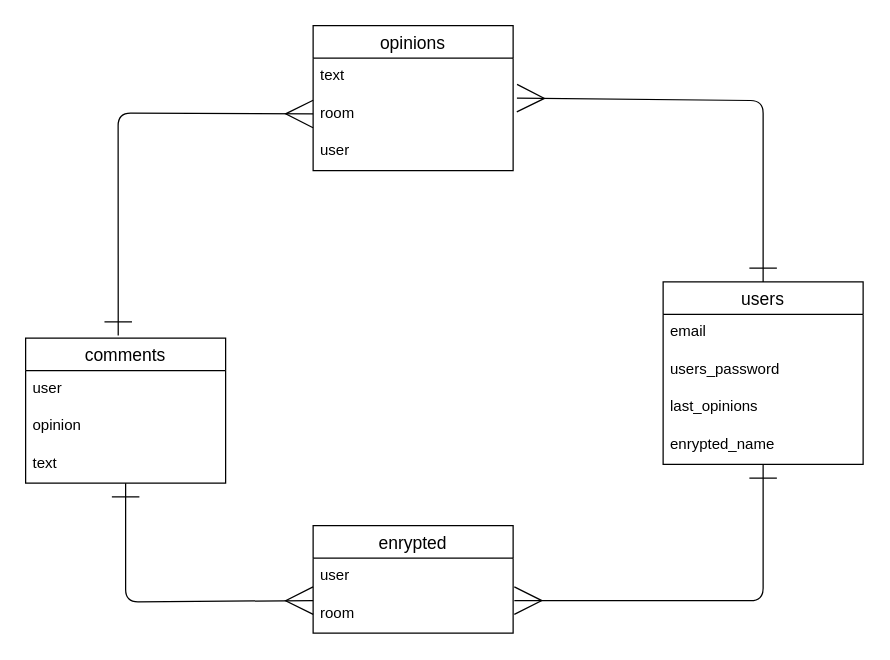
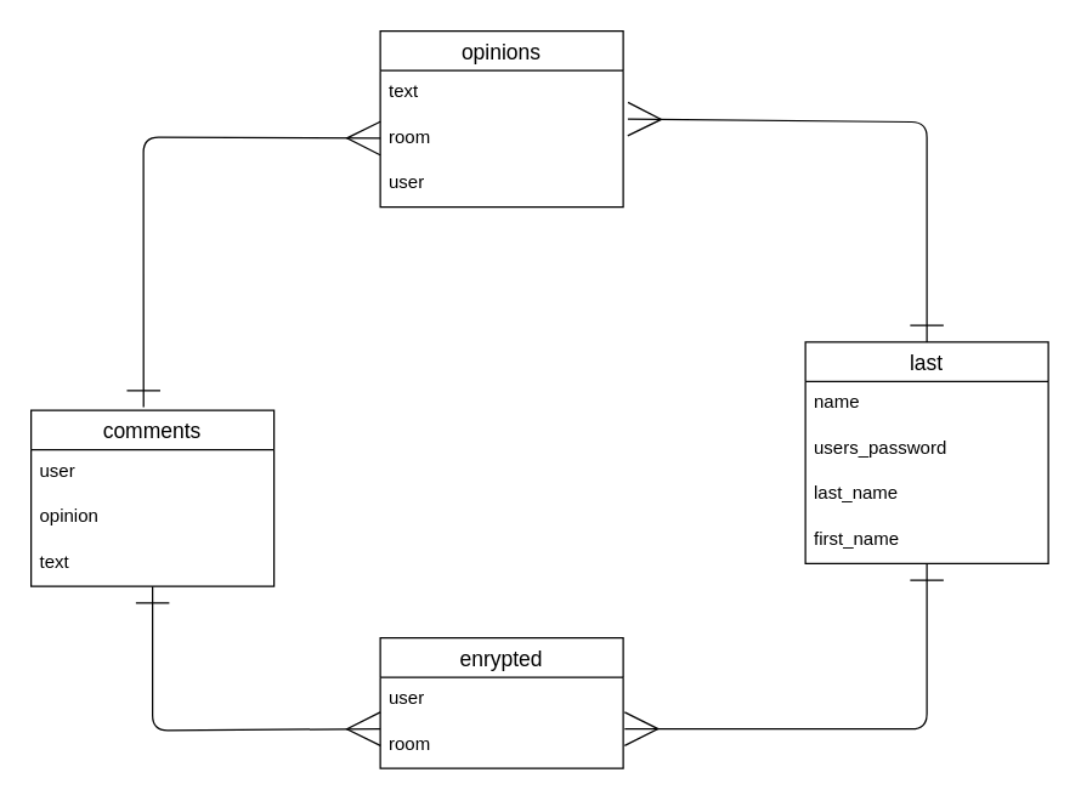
- <mxCell id="16" value="users" style="swimlane;fontStyle=0;childLayout=stackLayout;horizontal=1;startSize=26;horizontalStack=0;resizeParent=1;resizeParentMax=0;resizeLast=0;collapsible=1;marginBottom=0;align=center;fontSize=14;" parent="1" vertex="1"><mxGeometry x="530" y="225" width="160" height="146" as="geometry" /></mxCell>
+ <mxCell id="16" value="last" style="swimlane;fontStyle=0;childLayout=stackLayout;horizontal=1;startSize=26;horizontalStack=0;resizeParent=1;resizeParentMax=0;resizeLast=0;collapsible=1;marginBottom=0;align=center;fontSize=14;" parent="1" vertex="1"><mxGeometry x="530" y="225" width="160" height="146" as="geometry" /></mxCell>
- <mxCell id="17" value="email" style="text;strokeColor=none;fillColor=none;spacingLeft=4;spacingRight=4;overflow=hidden;rotatable=0;points=[[0,0.5],[1,0.5]];portConstraint=eastwest;fontSize=12;" parent="16" vertex="1"><mxGeometry y="26" width="160" height="30" as="geometry" /></mxCell>
+ <mxCell id="17" value="name" style="text;strokeColor=none;fillColor=none;spacingLeft=4;spacingRight=4;overflow=hidden;rotatable=0;points=[[0,0.5],[1,0.5]];portConstraint=eastwest;fontSize=12;" parent="16" vertex="1"><mxGeometry y="26" width="160" height="30" as="geometry" /></mxCell>
- <mxCell id="19" value="last_opinions" style="text;strokeColor=none;fillColor=none;spacingLeft=4;spacingRight=4;overflow=hidden;rotatable=0;points=[[0,0.5],[1,0.5]];portConstraint=eastwest;fontSize=12;" parent="16" vertex="1"><mxGeometry y="86" width="160" height="30" as="geometry" /></mxCell>
+ <mxCell id="19" value="last_name" style="text;strokeColor=none;fillColor=none;spacingLeft=4;spacingRight=4;overflow=hidden;rotatable=0;points=[[0,0.5],[1,0.5]];portConstraint=eastwest;fontSize=12;" parent="16" vertex="1"><mxGeometry y="86" width="160" height="30" as="geometry" /></mxCell>
- <mxCell id="20" value="enrypted_name" style="text;strokeColor=none;fillColor=none;spacingLeft=4;spacingRight=4;overflow=hidden;rotatable=0;points=[[0,0.5],[1,0.5]];portConstraint=eastwest;fontSize=12;" parent="16" vertex="1"><mxGeometry y="116" width="160" height="30" as="geometry" /></mxCell>
+ <mxCell id="20" value="first_name" style="text;strokeColor=none;fillColor=none;spacingLeft=4;spacingRight=4;overflow=hidden;rotatable=0;points=[[0,0.5],[1,0.5]];portConstraint=eastwest;fontSize=12;" parent="16" vertex="1"><mxGeometry y="116" width="160" height="30" as="geometry" /></mxCell>
